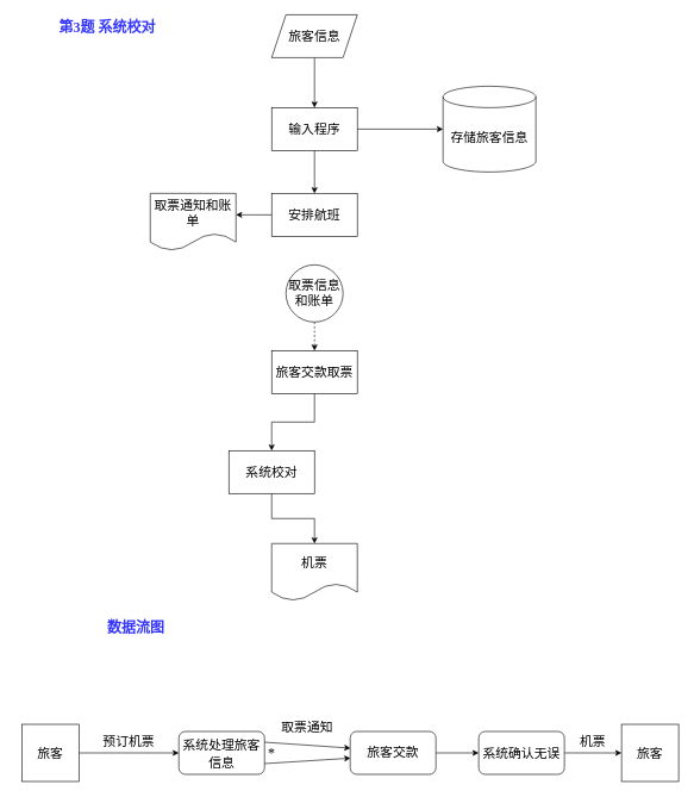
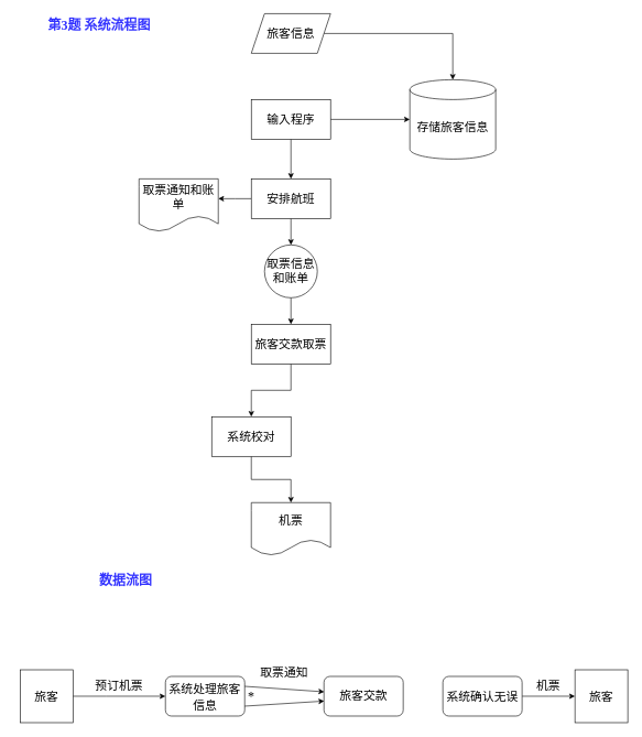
- <mxCell id="19" value="&lt;font size=&quot;1&quot; color=&quot;#3333ff&quot;&gt;&lt;b style=&quot;font-size: 20px;&quot;&gt;第3题 系统校对&lt;/b&gt;&lt;/font&gt;" style="text;html=1;strokeColor=none;fillColor=none;align=center;verticalAlign=middle;whiteSpace=wrap;rounded=0;fontFamily=Garamond;fontSize=18;" parent="1" vertex="1"><mxGeometry x="20" y="23" width="260" height="30" as="geometry" /></mxCell>
+ <mxCell id="19" value="&lt;font size=&quot;1&quot; color=&quot;#3333ff&quot;&gt;&lt;b style=&quot;font-size: 20px;&quot;&gt;第3题 系统流程图&lt;/b&gt;&lt;/font&gt;" style="text;html=1;strokeColor=none;fillColor=none;align=center;verticalAlign=middle;whiteSpace=wrap;rounded=0;fontFamily=Garamond;fontSize=18;" parent="1" vertex="1"><mxGeometry x="20" y="23" width="260" height="30" as="geometry" /></mxCell>
- <mxCell id="2" value="" style="edgeStyle=orthogonalEdgeStyle;rounded=0;orthogonalLoop=1;jettySize=auto;html=1;fontFamily=Garamond;fontSize=18;" parent="1" source="3" target="6" edge="1"><mxGeometry relative="1" as="geometry" /></mxCell>
+ <mxCell id="2" value="" style="edgeStyle=orthogonalEdgeStyle;rounded=0;orthogonalLoop=1;jettySize=auto;html=1;fontFamily=Garamond;fontSize=18;" parent="1" source="3" target="7" edge="1"><mxGeometry relative="1" as="geometry" /></mxCell>
+ <mxCell id="9" value="" style="edgeStyle=orthogonalEdgeStyle;rounded=0;orthogonalLoop=1;jettySize=auto;html=1;fontFamily=Garamond;fontSize=18;" parent="1" source="10" target="18" edge="1"><mxGeometry relative="1" as="geometry" /></mxCell>
- <mxCell id="17" value="" style="edgeStyle=orthogonalEdgeStyle;rounded=0;orthogonalLoop=1;jettySize=auto;html=1;fontFamily=Garamond;fontSize=18;dashed=1;" parent="1" source="18" target="13" edge="1"><mxGeometry relative="1" as="geometry" /></mxCell>
+ <mxCell id="17" value="" style="edgeStyle=orthogonalEdgeStyle;rounded=0;orthogonalLoop=1;jettySize=auto;html=1;fontFamily=Garamond;fontSize=18;" parent="1" source="18" target="13" edge="1"><mxGeometry relative="1" as="geometry" /></mxCell>
- <mxCell id="25" value="" style="edgeStyle=orthogonalEdgeStyle;rounded=0;orthogonalLoop=1;jettySize=auto;html=1;fontFamily=Garamond;fontSize=18;fontColor=#000000;" parent="1" source="26" target="31" edge="1"><mxGeometry relative="1" as="geometry" /></mxCell>
